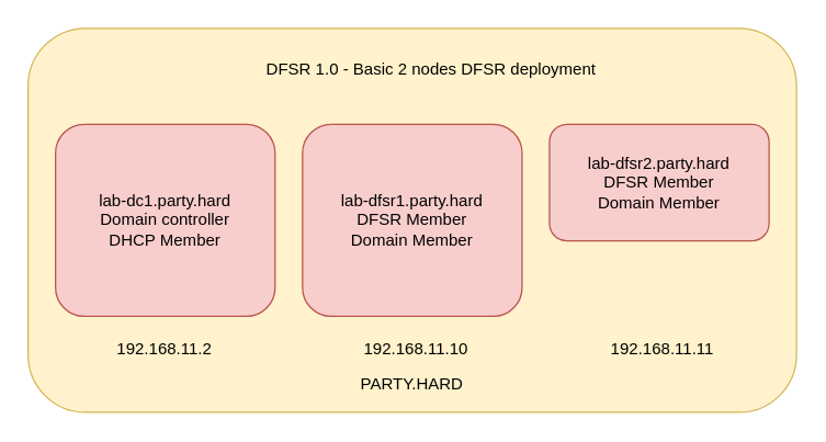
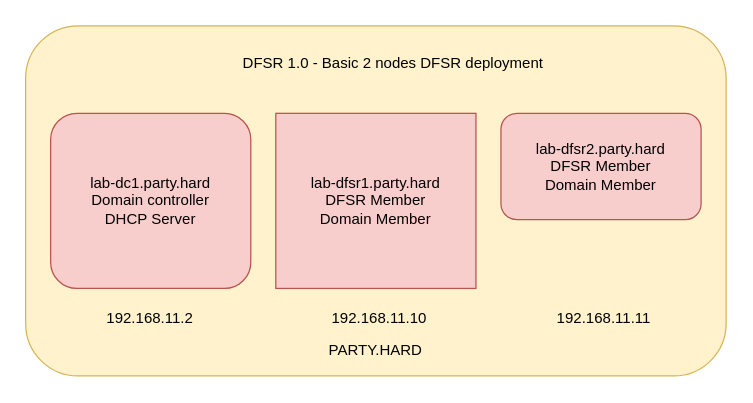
- <mxCell id="4" value="lab-dc1.party.hard&lt;br&gt;Domain controller&lt;br&gt;DHCP Member" style="rounded=1;whiteSpace=wrap;html=1;fillColor=#f8cecc;strokeColor=#b85450;" parent="1" vertex="1"><mxGeometry x="40" y="90" width="160" height="140" as="geometry" /></mxCell>
+ <mxCell id="4" value="lab-dc1.party.hard&lt;br&gt;Domain controller&lt;br&gt;DHCP Server" style="rounded=1;whiteSpace=wrap;html=1;fillColor=#f8cecc;strokeColor=#b85450;" parent="1" vertex="1"><mxGeometry x="40" y="90" width="160" height="140" as="geometry" /></mxCell>
- <mxCell id="7" value="lab-dfsr1.party.hard&lt;br&gt;DFSR Member&lt;br&gt;Domain Member" style="rounded=1;whiteSpace=wrap;html=1;fillColor=#f8cecc;strokeColor=#b85450;" vertex="1" parent="1"><mxGeometry x="220" y="90" width="160" height="140" as="geometry" /></mxCell>
+ <mxCell id="7" value="lab-dfsr1.party.hard&lt;br&gt;DFSR Member&lt;br&gt;Domain Member" style="whiteSpace=wrap;html=1;fillColor=#f8cecc;strokeColor=#b85450;rounded=0;" vertex="1" parent="1"><mxGeometry x="220" y="90" width="160" height="140" as="geometry" /></mxCell>
